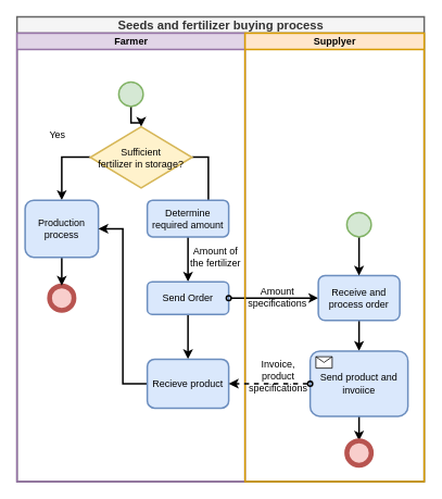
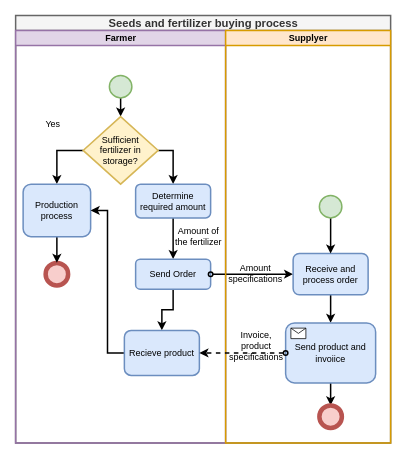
- <mxCell id="9" value="Sufficient &lt;br&gt;fertilizer in storage?" style="shape=hexagon;html=1;whiteSpace=wrap;perimeter=hexagonPerimeter;rounded=0;size=0.5;strokeWidth=2;fillColor=#fff2cc;strokeColor=#d6b656;" parent="3" vertex="1"><mxGeometry x="90" y="115" width="125" height="75" as="geometry" /></mxCell>
+ <mxCell id="9" value="Sufficient &lt;br&gt;fertilizer in storage?" style="shape=hexagon;html=1;whiteSpace=wrap;perimeter=hexagonPerimeter;rounded=0;size=0.5;strokeWidth=2;fillColor=#fff2cc;strokeColor=#d6b656;" parent="3" vertex="1"><mxGeometry x="90" y="115" width="100" height="90" as="geometry" /></mxCell>
- <mxCell id="18" value="Recieve product" style="shape=ext;rounded=1;html=1;whiteSpace=wrap;strokeWidth=2;fillColor=#dae8fc;strokeColor=#6c8ebf;" parent="3" vertex="1"><mxGeometry x="160" y="400" width="100" height="60" as="geometry" /></mxCell>
+ <mxCell id="18" value="Recieve product" style="shape=ext;rounded=1;html=1;whiteSpace=wrap;strokeWidth=2;fillColor=#dae8fc;strokeColor=#6c8ebf;" parent="3" vertex="1"><mxGeometry x="145" y="400" width="100" height="60" as="geometry" /></mxCell>
